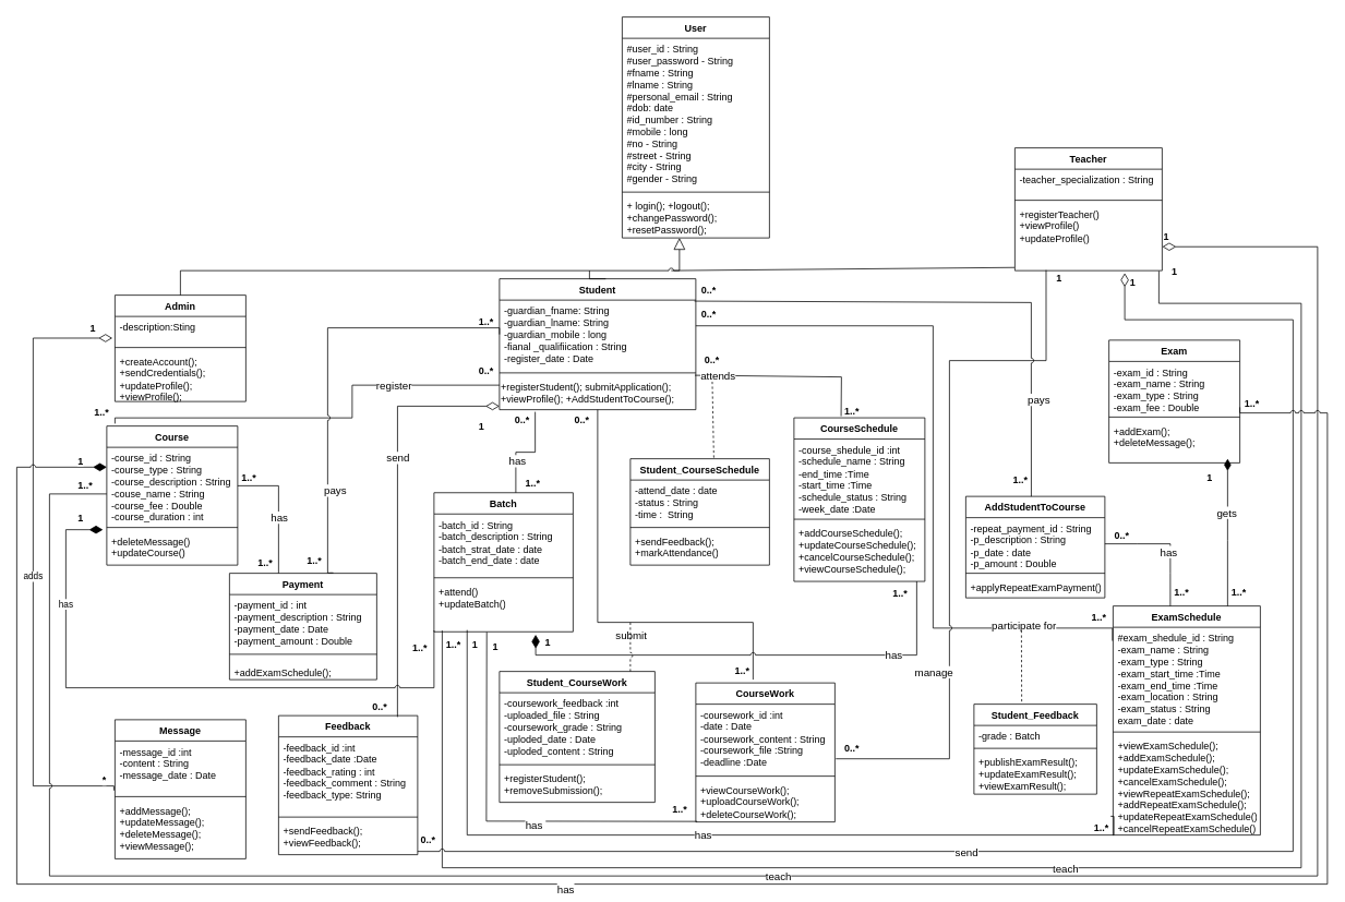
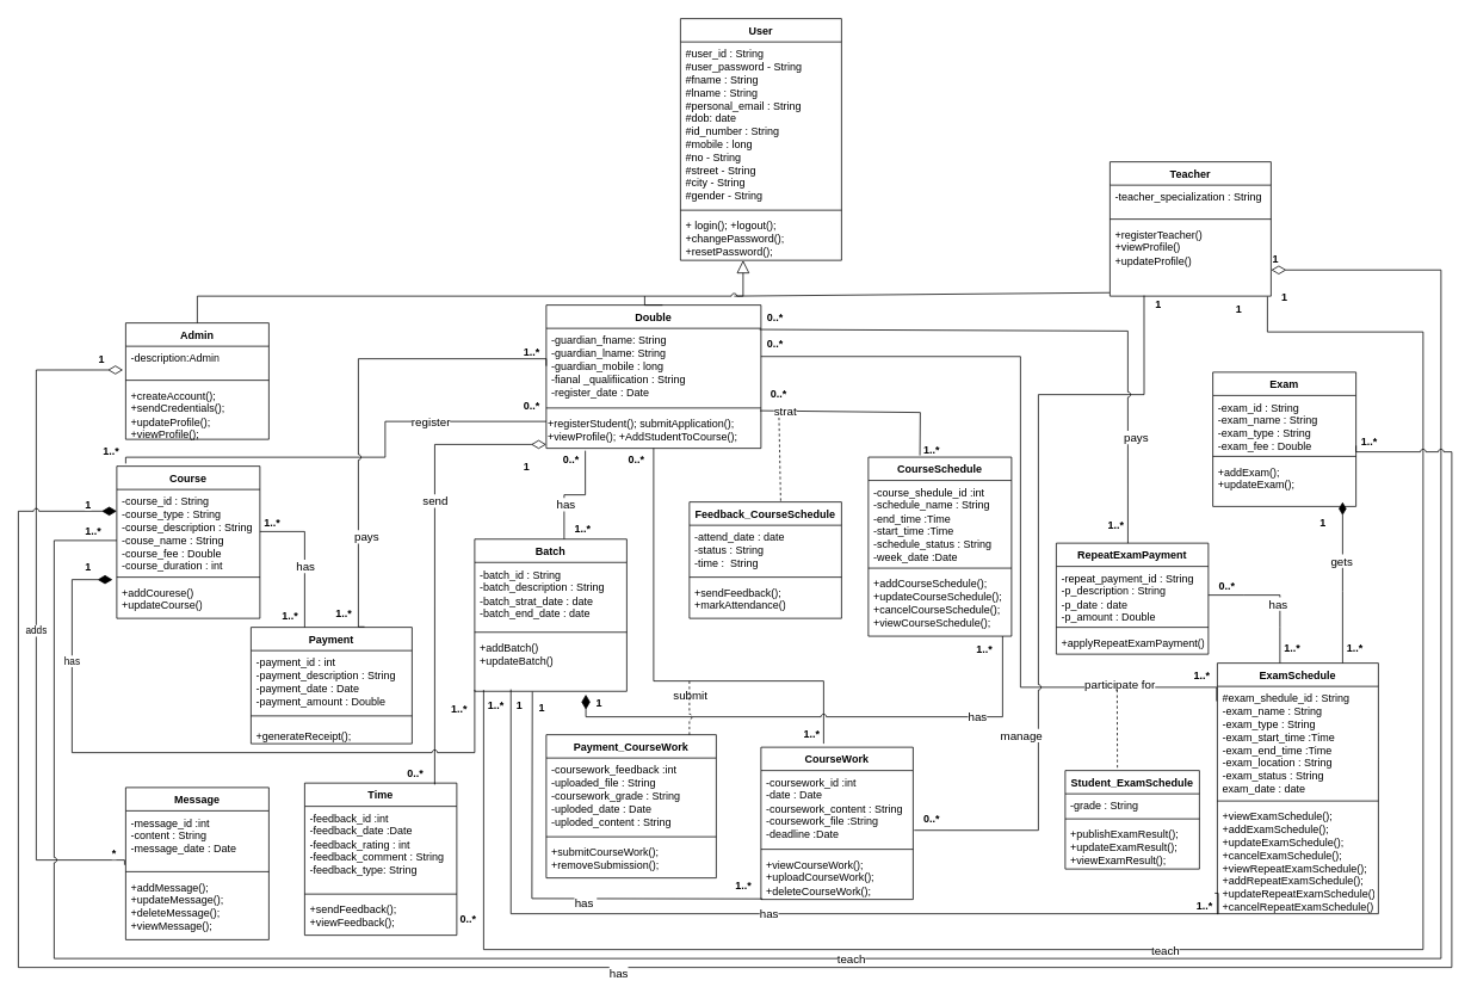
- <mxCell id="57" value="Student" style="swimlane;fontStyle=1;align=center;verticalAlign=top;childLayout=stackLayout;horizontal=1;startSize=26;horizontalStack=0;resizeParent=1;resizeParentMax=0;resizeLast=0;collapsible=1;marginBottom=0;whiteSpace=wrap;html=1;" parent="1" vertex="1"><mxGeometry x="610" y="340" width="240" height="160" as="geometry" /></mxCell>
+ <mxCell id="57" value="Double" style="swimlane;fontStyle=1;align=center;verticalAlign=top;childLayout=stackLayout;horizontal=1;startSize=26;horizontalStack=0;resizeParent=1;resizeParentMax=0;resizeLast=0;collapsible=1;marginBottom=0;whiteSpace=wrap;html=1;" parent="1" vertex="1"><mxGeometry x="610" y="340" width="240" height="160" as="geometry" /></mxCell>
- <mxCell id="7" value="-description:Sting" style="text;strokeColor=none;fillColor=none;align=left;verticalAlign=top;spacingLeft=4;spacingRight=4;overflow=hidden;rotatable=0;points=[[0,0.5],[1,0.5]];portConstraint=eastwest;whiteSpace=wrap;html=1;" parent="6" vertex="1"><mxGeometry y="26" width="160" height="34" as="geometry" /></mxCell>
+ <mxCell id="7" value="-description:Admin" style="text;strokeColor=none;fillColor=none;align=left;verticalAlign=top;spacingLeft=4;spacingRight=4;overflow=hidden;rotatable=0;points=[[0,0.5],[1,0.5]];portConstraint=eastwest;whiteSpace=wrap;html=1;" parent="6" vertex="1"><mxGeometry y="26" width="160" height="34" as="geometry" /></mxCell>
- <mxCell id="144" value="attends" style="edgeLabel;html=1;align=center;verticalAlign=middle;resizable=0;points=[];fontSize=13;" parent="1" vertex="1" connectable="0"><mxGeometry x="740" y="669.996" as="geometry"><mxPoint x="136" y="-212" as="offset" /></mxGeometry></mxCell>
+ <mxCell id="144" value="strat" style="edgeLabel;html=1;align=center;verticalAlign=middle;resizable=0;points=[];fontSize=13;" parent="1" vertex="1" connectable="0"><mxGeometry x="740" y="669.996" as="geometry"><mxPoint x="136" y="-212" as="offset" /></mxGeometry></mxCell>
- <mxCell id="21" value="+addExam();&lt;br&gt;+deleteMessage();" style="text;strokeColor=none;fillColor=none;align=left;verticalAlign=top;spacingLeft=4;spacingRight=4;overflow=hidden;rotatable=0;points=[[0,0.5],[1,0.5]];portConstraint=eastwest;whiteSpace=wrap;html=1;" parent="18" vertex="1"><mxGeometry y="98" width="160" height="52" as="geometry" /></mxCell>
+ <mxCell id="21" value="+addExam();&lt;br&gt;+updateExam();" style="text;strokeColor=none;fillColor=none;align=left;verticalAlign=top;spacingLeft=4;spacingRight=4;overflow=hidden;rotatable=0;points=[[0,0.5],[1,0.5]];portConstraint=eastwest;whiteSpace=wrap;html=1;" parent="18" vertex="1"><mxGeometry y="98" width="160" height="52" as="geometry" /></mxCell>
- <mxCell id="134" value="Student_CourseSchedule" style="swimlane;fontStyle=1;align=center;verticalAlign=top;childLayout=stackLayout;horizontal=1;startSize=26;horizontalStack=0;resizeParent=1;resizeParentMax=0;resizeLast=0;collapsible=1;marginBottom=0;whiteSpace=wrap;html=1;" parent="1" vertex="1"><mxGeometry x="770" y="560" width="170" height="130" as="geometry" /></mxCell>
+ <mxCell id="134" value="Feedback_CourseSchedule" style="swimlane;fontStyle=1;align=center;verticalAlign=top;childLayout=stackLayout;horizontal=1;startSize=26;horizontalStack=0;resizeParent=1;resizeParentMax=0;resizeLast=0;collapsible=1;marginBottom=0;whiteSpace=wrap;html=1;" parent="1" vertex="1"><mxGeometry x="770" y="560" width="170" height="130" as="geometry" /></mxCell>
- <mxCell id="122" value="AddStudentToCourse" style="swimlane;fontStyle=1;align=center;verticalAlign=top;childLayout=stackLayout;horizontal=1;startSize=26;horizontalStack=0;resizeParent=1;resizeParentMax=0;resizeLast=0;collapsible=1;marginBottom=0;whiteSpace=wrap;html=1;" parent="1" vertex="1"><mxGeometry x="1180" y="606" width="170" height="124" as="geometry" /></mxCell>
+ <mxCell id="122" value="RepeatExamPayment" style="swimlane;fontStyle=1;align=center;verticalAlign=top;childLayout=stackLayout;horizontal=1;startSize=26;horizontalStack=0;resizeParent=1;resizeParentMax=0;resizeLast=0;collapsible=1;marginBottom=0;whiteSpace=wrap;html=1;" parent="1" vertex="1"><mxGeometry x="1180" y="606" width="170" height="124" as="geometry" /></mxCell>
- <mxCell id="17" value="+deleteMessage()&lt;br&gt;+updateCourse()" style="text;strokeColor=none;fillColor=none;align=left;verticalAlign=top;spacingLeft=4;spacingRight=4;overflow=hidden;rotatable=0;points=[[0,0.5],[1,0.5]];portConstraint=eastwest;whiteSpace=wrap;html=1;" parent="14" vertex="1"><mxGeometry y="128" width="160" height="42" as="geometry" /></mxCell>
+ <mxCell id="17" value="+addCourese()&lt;br&gt;+updateCourse()" style="text;strokeColor=none;fillColor=none;align=left;verticalAlign=top;spacingLeft=4;spacingRight=4;overflow=hidden;rotatable=0;points=[[0,0.5],[1,0.5]];portConstraint=eastwest;whiteSpace=wrap;html=1;" parent="14" vertex="1"><mxGeometry y="128" width="160" height="42" as="geometry" /></mxCell>
- <mxCell id="29" value="+attend()&lt;br&gt;+updateBatch()" style="text;strokeColor=none;fillColor=none;align=left;verticalAlign=top;spacingLeft=4;spacingRight=4;overflow=hidden;rotatable=0;points=[[0,0.5],[1,0.5]];portConstraint=eastwest;whiteSpace=wrap;html=1;" parent="26" vertex="1"><mxGeometry y="108" width="170" height="62" as="geometry" /></mxCell>
+ <mxCell id="29" value="+addBatch()&lt;br&gt;+updateBatch()" style="text;strokeColor=none;fillColor=none;align=left;verticalAlign=top;spacingLeft=4;spacingRight=4;overflow=hidden;rotatable=0;points=[[0,0.5],[1,0.5]];portConstraint=eastwest;whiteSpace=wrap;html=1;" parent="26" vertex="1"><mxGeometry y="108" width="170" height="62" as="geometry" /></mxCell>
- <mxCell id="45" value="+addExamSchedule();" style="text;strokeColor=none;fillColor=none;align=left;verticalAlign=top;spacingLeft=4;spacingRight=4;overflow=hidden;rotatable=0;points=[[0,0.5],[1,0.5]];portConstraint=eastwest;whiteSpace=wrap;html=1;" parent="42" vertex="1"><mxGeometry y="108" width="180" height="22" as="geometry" /></mxCell>
+ <mxCell id="45" value="+generateReceipt();" style="text;strokeColor=none;fillColor=none;align=left;verticalAlign=top;spacingLeft=4;spacingRight=4;overflow=hidden;rotatable=0;points=[[0,0.5],[1,0.5]];portConstraint=eastwest;whiteSpace=wrap;html=1;" parent="42" vertex="1"><mxGeometry y="108" width="180" height="22" as="geometry" /></mxCell>
- <mxCell id="138" value="Student_CourseWork" style="swimlane;fontStyle=1;align=center;verticalAlign=top;childLayout=stackLayout;horizontal=1;startSize=26;horizontalStack=0;resizeParent=1;resizeParentMax=0;resizeLast=0;collapsible=1;marginBottom=0;whiteSpace=wrap;html=1;" parent="1" vertex="1"><mxGeometry x="610" y="820" width="190" height="160" as="geometry" /></mxCell>
+ <mxCell id="138" value="Payment_CourseWork" style="swimlane;fontStyle=1;align=center;verticalAlign=top;childLayout=stackLayout;horizontal=1;startSize=26;horizontalStack=0;resizeParent=1;resizeParentMax=0;resizeLast=0;collapsible=1;marginBottom=0;whiteSpace=wrap;html=1;" parent="1" vertex="1"><mxGeometry x="610" y="820" width="190" height="160" as="geometry" /></mxCell>
- <mxCell id="117" value="Student_Feedback" style="swimlane;fontStyle=1;align=center;verticalAlign=top;childLayout=stackLayout;horizontal=1;startSize=26;horizontalStack=0;resizeParent=1;resizeParentMax=0;resizeLast=0;collapsible=1;marginBottom=0;whiteSpace=wrap;html=1;" parent="1" vertex="1"><mxGeometry x="1190" y="860" width="150" height="110" as="geometry" /></mxCell>
+ <mxCell id="117" value="Student_ExamSchedule" style="swimlane;fontStyle=1;align=center;verticalAlign=top;childLayout=stackLayout;horizontal=1;startSize=26;horizontalStack=0;resizeParent=1;resizeParentMax=0;resizeLast=0;collapsible=1;marginBottom=0;whiteSpace=wrap;html=1;" parent="1" vertex="1"><mxGeometry x="1190" y="860" width="150" height="110" as="geometry" /></mxCell>
- <mxCell id="34" value="Feedback" style="swimlane;fontStyle=1;align=center;verticalAlign=top;childLayout=stackLayout;horizontal=1;startSize=26;horizontalStack=0;resizeParent=1;resizeParentMax=0;resizeLast=0;collapsible=1;marginBottom=0;whiteSpace=wrap;html=1;" parent="1" vertex="1"><mxGeometry x="340" y="874" width="170" height="170" as="geometry" /></mxCell>
+ <mxCell id="34" value="Time" style="swimlane;fontStyle=1;align=center;verticalAlign=top;childLayout=stackLayout;horizontal=1;startSize=26;horizontalStack=0;resizeParent=1;resizeParentMax=0;resizeLast=0;collapsible=1;marginBottom=0;whiteSpace=wrap;html=1;" parent="1" vertex="1"><mxGeometry x="340" y="874" width="170" height="170" as="geometry" /></mxCell>
- <mxCell id="118" value="-grade : Batch" style="text;strokeColor=none;fillColor=none;align=left;verticalAlign=top;spacingLeft=4;spacingRight=4;overflow=hidden;rotatable=0;points=[[0,0.5],[1,0.5]];portConstraint=eastwest;whiteSpace=wrap;html=1;" parent="117" vertex="1"><mxGeometry y="26" width="150" height="24" as="geometry" /></mxCell>
+ <mxCell id="118" value="-grade : String" style="text;strokeColor=none;fillColor=none;align=left;verticalAlign=top;spacingLeft=4;spacingRight=4;overflow=hidden;rotatable=0;points=[[0,0.5],[1,0.5]];portConstraint=eastwest;whiteSpace=wrap;html=1;" parent="117" vertex="1"><mxGeometry y="26" width="150" height="24" as="geometry" /></mxCell>
- <mxCell id="141" value="+registerStudent();&lt;br&gt;+removeSubmission();" style="text;strokeColor=none;fillColor=none;align=left;verticalAlign=top;spacingLeft=4;spacingRight=4;overflow=hidden;rotatable=0;points=[[0,0.5],[1,0.5]];portConstraint=eastwest;whiteSpace=wrap;html=1;" parent="138" vertex="1"><mxGeometry y="118" width="190" height="42" as="geometry" /></mxCell>
+ <mxCell id="141" value="+submitCourseWork();&lt;br&gt;+removeSubmission();" style="text;strokeColor=none;fillColor=none;align=left;verticalAlign=top;spacingLeft=4;spacingRight=4;overflow=hidden;rotatable=0;points=[[0,0.5],[1,0.5]];portConstraint=eastwest;whiteSpace=wrap;html=1;" parent="138" vertex="1"><mxGeometry y="118" width="190" height="42" as="geometry" /></mxCell>
- <mxCell id="88" style="edgeStyle=orthogonalEdgeStyle;rounded=0;orthogonalLoop=1;jettySize=auto;html=1;endArrow=none;endFill=0;exitX=0.746;exitY=1.037;exitDx=0;exitDy=0;exitPerimeter=0;jumpStyle=arc;startArrow=diamondThin;startFill=0;endSize=12;startSize=14;" parent="1" source="13" target="37" edge="1"><mxGeometry relative="1" as="geometry"><mxPoint x="1397" y="410" as="sourcePoint" /><mxPoint x="902" y="1045" as="targetPoint" /><Array as="points"><mxPoint x="1374" y="390" /><mxPoint x="1580" y="390" /><mxPoint x="1580" y="1040" /></Array></mxGeometry></mxCell>
- <mxCell id="89" value="send" style="edgeLabel;html=1;align=center;verticalAlign=middle;resizable=0;points=[];fontSize=13;" parent="88" vertex="1" connectable="0"><mxGeometry x="0.323" relative="1" as="geometry"><mxPoint as="offset" /></mxGeometry></mxCell>
